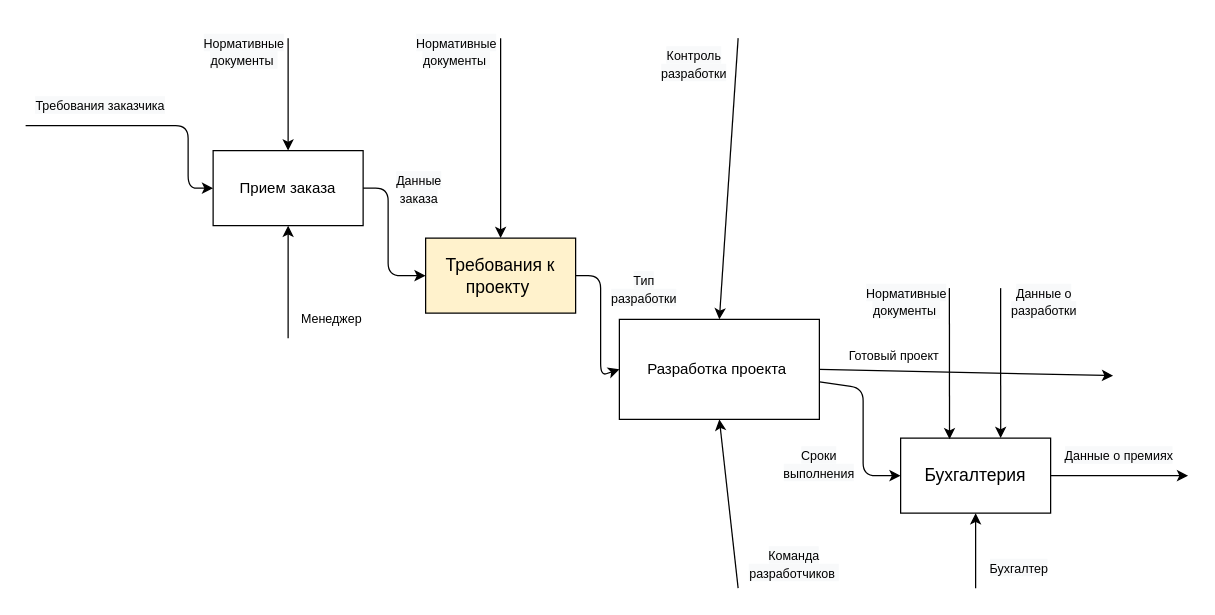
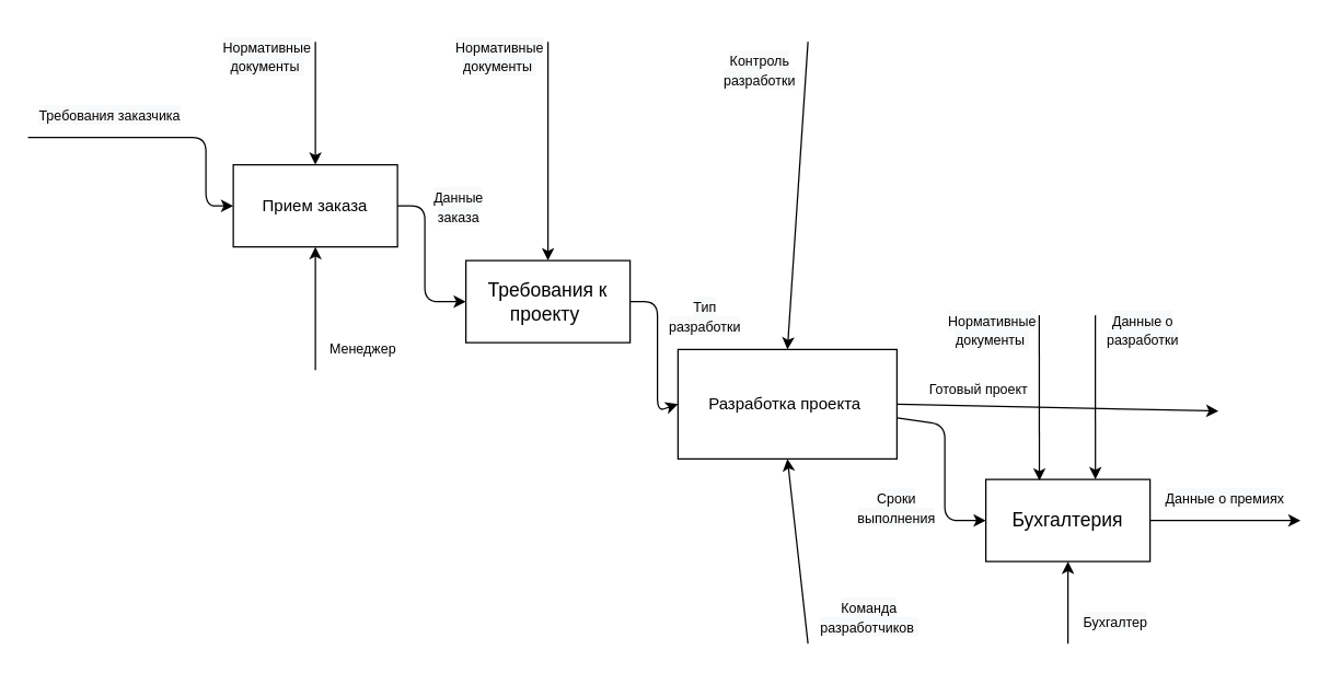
- <mxCell id="6" value="&lt;span style=&quot;font-size: 14px&quot;&gt;Требования к проекту&amp;nbsp;&lt;/span&gt;" style="rounded=0;whiteSpace=wrap;html=1;fillColor=#fff2cc;" vertex="1" parent="1"><mxGeometry x="340" y="190" width="120" height="60" as="geometry" /></mxCell>
+ <mxCell id="6" value="&lt;span style=&quot;font-size: 14px&quot;&gt;Требования к проекту&amp;nbsp;&lt;/span&gt;" style="rounded=0;whiteSpace=wrap;html=1;" vertex="1" parent="1"><mxGeometry x="340" y="190" width="120" height="60" as="geometry" /></mxCell>
